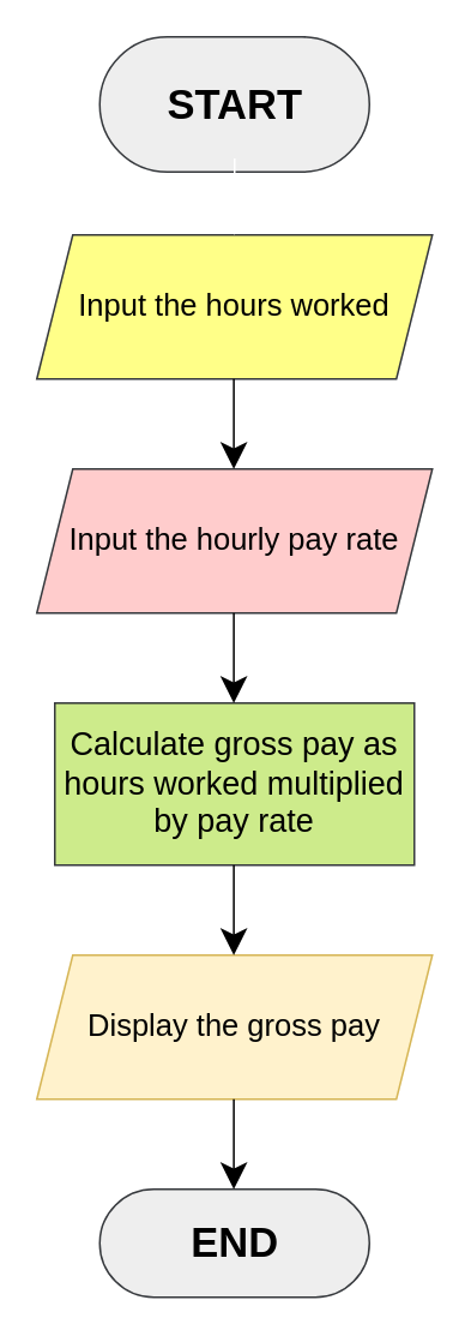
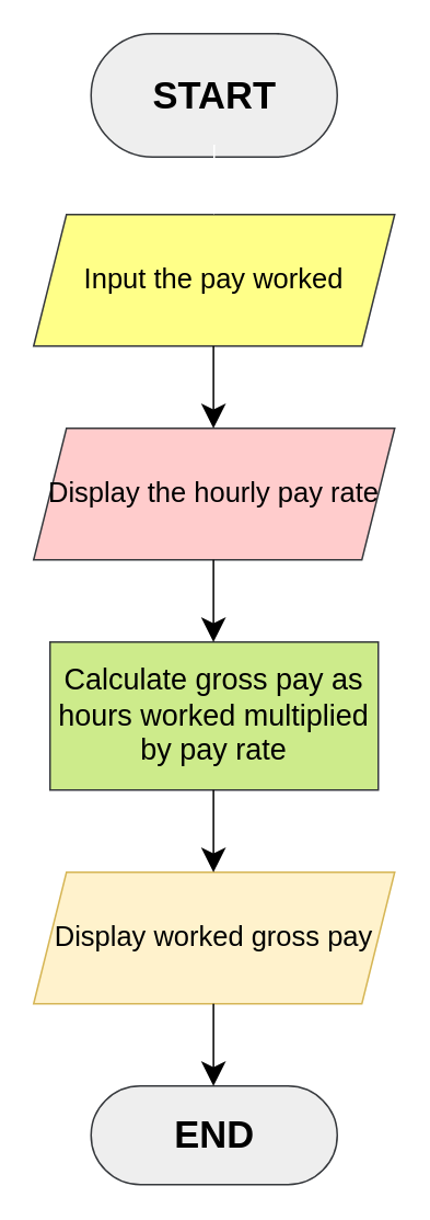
- <mxCell id="3" value="&lt;font style=&quot;font-size: 17px&quot; color=&quot;#000000&quot;&gt;Input the hours worked&lt;/font&gt;" style="shape=parallelogram;perimeter=parallelogramPerimeter;whiteSpace=wrap;html=1;fixedSize=1;fillColor=#ffff88;strokeColor=#36393d;" vertex="1" parent="1"><mxGeometry x="20" y="130" width="220" height="80" as="geometry" /></mxCell>
+ <mxCell id="3" value="&lt;font style=&quot;font-size: 17px&quot; color=&quot;#000000&quot;&gt;Input the pay worked&lt;/font&gt;" style="shape=parallelogram;perimeter=parallelogramPerimeter;whiteSpace=wrap;html=1;fixedSize=1;fillColor=#ffff88;strokeColor=#36393d;" vertex="1" parent="1"><mxGeometry x="20" y="130" width="220" height="80" as="geometry" /></mxCell>
- <mxCell id="6" value="&lt;font style=&quot;font-size: 17px&quot; color=&quot;#000000&quot;&gt;Input the hourly pay rate&lt;/font&gt;" style="shape=parallelogram;perimeter=parallelogramPerimeter;whiteSpace=wrap;html=1;fixedSize=1;fillColor=#ffcccc;strokeColor=#36393d;" vertex="1" parent="1"><mxGeometry x="20" y="260" width="220" height="80" as="geometry" /></mxCell>
+ <mxCell id="6" value="&lt;font style=&quot;font-size: 17px&quot; color=&quot;#000000&quot;&gt;Display the hourly pay rate&lt;/font&gt;" style="shape=parallelogram;perimeter=parallelogramPerimeter;whiteSpace=wrap;html=1;fixedSize=1;fillColor=#ffcccc;strokeColor=#36393d;" vertex="1" parent="1"><mxGeometry x="20" y="260" width="220" height="80" as="geometry" /></mxCell>
- <mxCell id="7" value="&lt;span style=&quot;font-size: 17px&quot;&gt;&lt;font color=&quot;#000000&quot;&gt;Display the gross pay&lt;/font&gt;&lt;/span&gt;" style="shape=parallelogram;perimeter=parallelogramPerimeter;whiteSpace=wrap;html=1;fixedSize=1;fillColor=#fff2cc;strokeColor=#d6b656;" vertex="1" parent="1"><mxGeometry x="20" y="530" width="220" height="80" as="geometry" /></mxCell>
+ <mxCell id="7" value="&lt;span style=&quot;font-size: 17px&quot;&gt;&lt;font color=&quot;#000000&quot;&gt;Display worked gross pay&lt;/font&gt;&lt;/span&gt;" style="shape=parallelogram;perimeter=parallelogramPerimeter;whiteSpace=wrap;html=1;fixedSize=1;fillColor=#fff2cc;strokeColor=#d6b656;" vertex="1" parent="1"><mxGeometry x="20" y="530" width="220" height="80" as="geometry" /></mxCell>
